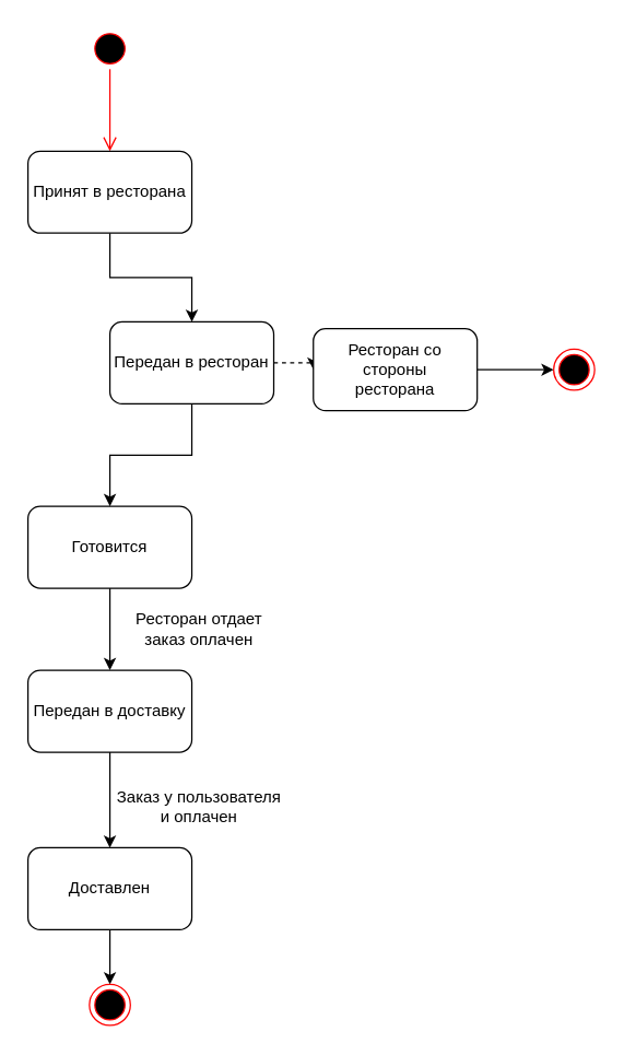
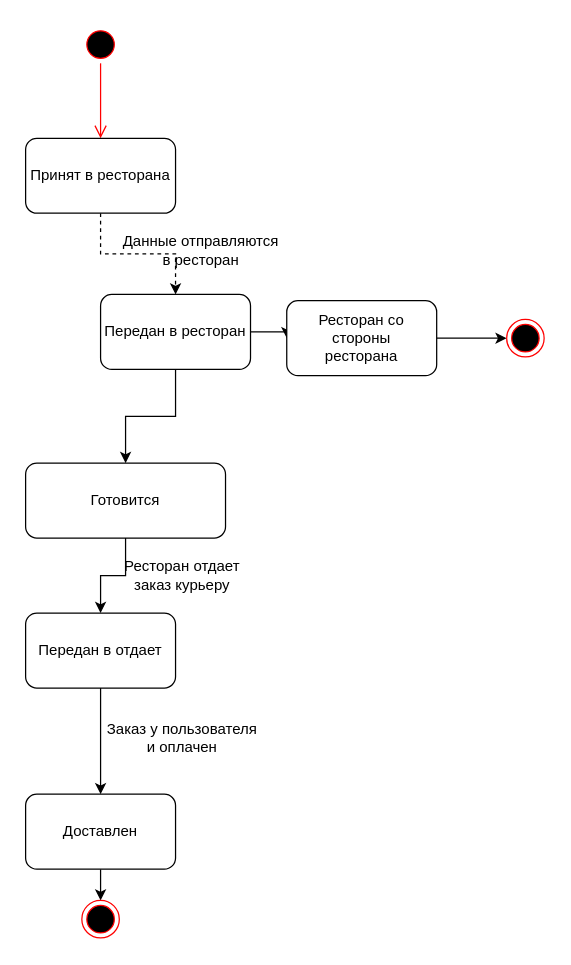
+ <mxCell id="11" value="Данные отправляются&lt;br&gt;в ресторан" style="text;html=1;align=center;verticalAlign=middle;resizable=0;points=[];autosize=1;strokeColor=none;fillColor=none;" vertex="1" parent="1"><mxGeometry x="85" y="180" width="150" height="40" as="geometry" /></mxCell>
- <mxCell id="4" style="edgeStyle=orthogonalEdgeStyle;rounded=0;orthogonalLoop=1;jettySize=auto;html=1;entryX=0.5;entryY=0;entryDx=0;entryDy=0;" edge="1" parent="1" source="5" target="8"><mxGeometry relative="1" as="geometry" /></mxCell>
+ <mxCell id="4" style="edgeStyle=orthogonalEdgeStyle;rounded=0;orthogonalLoop=1;jettySize=auto;html=1;entryX=0.5;entryY=0;entryDx=0;entryDy=0;dashed=1;" edge="1" parent="1" source="5" target="8"><mxGeometry relative="1" as="geometry" /></mxCell>
- <mxCell id="7" style="edgeStyle=orthogonalEdgeStyle;rounded=0;orthogonalLoop=1;jettySize=auto;html=1;exitX=1;exitY=0.5;exitDx=0;exitDy=0;entryX=0;entryY=0.5;entryDx=0;entryDy=0;dashed=1;" edge="1" parent="1" source="8" target="13"><mxGeometry relative="1" as="geometry" /></mxCell>
+ <mxCell id="7" style="edgeStyle=orthogonalEdgeStyle;rounded=0;orthogonalLoop=1;jettySize=auto;html=1;exitX=1;exitY=0.5;exitDx=0;exitDy=0;entryX=0;entryY=0.5;entryDx=0;entryDy=0;" edge="1" parent="1" source="8" target="13"><mxGeometry relative="1" as="geometry" /></mxCell>
- <mxCell id="10" value="Готовится" style="rounded=1;whiteSpace=wrap;html=1;" vertex="1" parent="1"><mxGeometry x="20" y="370" width="120" height="60" as="geometry" /></mxCell>
+ <mxCell id="10" value="Готовится" style="rounded=1;whiteSpace=wrap;html=1;" vertex="1" parent="1"><mxGeometry x="20" y="370" width="160" height="60" as="geometry" /></mxCell>
- <mxCell id="16" value="Ресторан отдает&lt;br&gt;заказ оплачен" style="text;html=1;align=center;verticalAlign=middle;resizable=0;points=[];autosize=1;strokeColor=none;fillColor=none;" vertex="1" parent="1"><mxGeometry x="85" y="440" width="120" height="40" as="geometry" /></mxCell>
+ <mxCell id="16" value="Ресторан отдает&lt;br&gt;заказ курьеру" style="text;html=1;align=center;verticalAlign=middle;resizable=0;points=[];autosize=1;strokeColor=none;fillColor=none;" vertex="1" parent="1"><mxGeometry x="85" y="440" width="120" height="40" as="geometry" /></mxCell>
- <mxCell id="15" value="Передан в доставку" style="rounded=1;whiteSpace=wrap;html=1;" vertex="1" parent="1"><mxGeometry x="20" y="490" width="120" height="60" as="geometry" /></mxCell>
+ <mxCell id="15" value="Передан в отдает" style="rounded=1;whiteSpace=wrap;html=1;" vertex="1" parent="1"><mxGeometry x="20" y="490" width="120" height="60" as="geometry" /></mxCell>
- <mxCell id="18" value="Доставлен" style="rounded=1;whiteSpace=wrap;html=1;" vertex="1" parent="1"><mxGeometry x="20" y="620" width="120" height="60" as="geometry" /></mxCell>
+ <mxCell id="18" value="Доставлен" style="rounded=1;whiteSpace=wrap;html=1;" vertex="1" parent="1"><mxGeometry x="20" y="635" width="120" height="60" as="geometry" /></mxCell>
